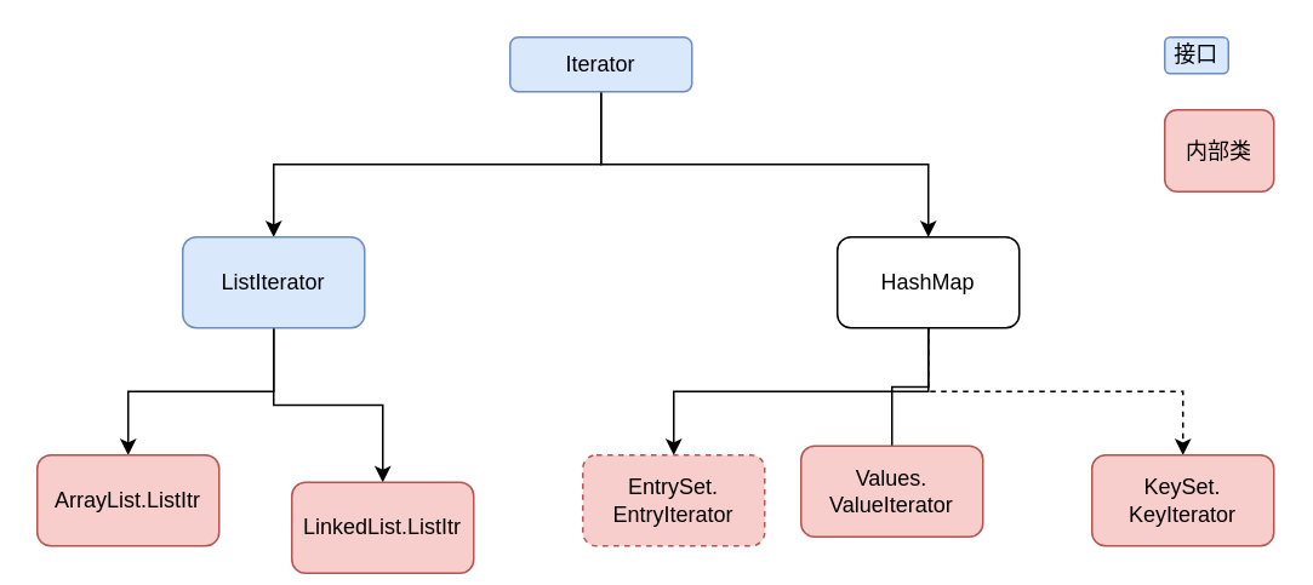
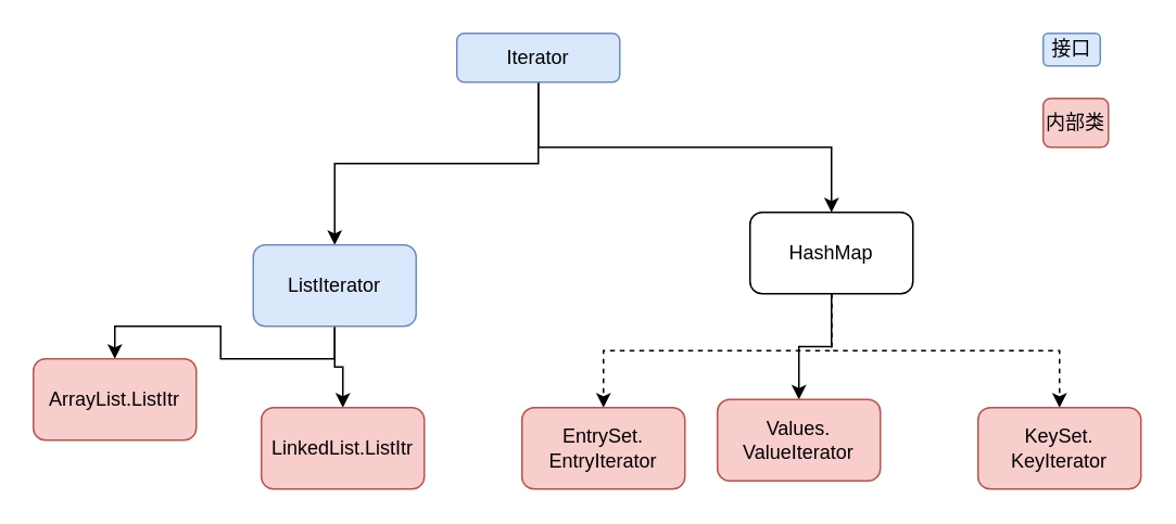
- <mxCell id="18" value="内部类" style="rounded=1;whiteSpace=wrap;html=1;fillColor=#f8cecc;strokeColor=#b85450;" vertex="1" parent="1"><mxGeometry x="640" y="60" width="60" height="45" as="geometry" /></mxCell>
+ <mxCell id="18" value="内部类" style="rounded=1;whiteSpace=wrap;html=1;fillColor=#f8cecc;strokeColor=#b85450;" vertex="1" parent="1"><mxGeometry x="640" y="60" width="40" height="30" as="geometry" /></mxCell>
- <mxCell id="7" value="ListIterator" style="rounded=1;whiteSpace=wrap;html=1;fillColor=#dae8fc;strokeColor=#6c8ebf;" vertex="1" parent="1"><mxGeometry x="100" y="130" width="100" height="50" as="geometry" /></mxCell>
+ <mxCell id="7" value="ListIterator" style="rounded=1;whiteSpace=wrap;html=1;fillColor=#dae8fc;strokeColor=#6c8ebf;" vertex="1" parent="1"><mxGeometry x="155" y="150" width="100" height="50" as="geometry" /></mxCell>
- <mxCell id="11" style="edgeStyle=orthogonalEdgeStyle;rounded=0;orthogonalLoop=1;jettySize=auto;html=1;exitX=0.5;exitY=1;exitDx=0;exitDy=0;entryX=0.5;entryY=0;entryDx=0;entryDy=0;" edge="1" parent="1" source="13" target="14"><mxGeometry relative="1" as="geometry" /></mxCell>
+ <mxCell id="11" style="edgeStyle=orthogonalEdgeStyle;rounded=0;orthogonalLoop=1;jettySize=auto;html=1;exitX=0.5;exitY=1;exitDx=0;exitDy=0;entryX=0.5;entryY=0;entryDx=0;entryDy=0;dashed=1;" edge="1" parent="1" source="13" target="14"><mxGeometry relative="1" as="geometry" /></mxCell>
- <mxCell id="10" style="edgeStyle=orthogonalEdgeStyle;rounded=0;orthogonalLoop=1;jettySize=auto;html=1;exitX=0.5;exitY=1;exitDx=0;exitDy=0;entryX=0.5;entryY=0;entryDx=0;entryDy=0;endArrow=none;" edge="1" parent="1" source="13" target="15"><mxGeometry relative="1" as="geometry" /></mxCell>
+ <mxCell id="10" style="edgeStyle=orthogonalEdgeStyle;rounded=0;orthogonalLoop=1;jettySize=auto;html=1;exitX=0.5;exitY=1;exitDx=0;exitDy=0;entryX=0.5;entryY=0;entryDx=0;entryDy=0;" edge="1" parent="1" source="13" target="15"><mxGeometry relative="1" as="geometry" /></mxCell>
- <mxCell id="8" value="ArrayList.ListItr" style="rounded=1;whiteSpace=wrap;html=1;fillColor=#f8cecc;strokeColor=#b85450;" vertex="1" parent="1"><mxGeometry x="20" y="250" width="100" height="50" as="geometry" /></mxCell>
+ <mxCell id="8" value="ArrayList.ListItr" style="rounded=1;whiteSpace=wrap;html=1;fillColor=#f8cecc;strokeColor=#b85450;" vertex="1" parent="1"><mxGeometry x="20" y="220" width="100" height="50" as="geometry" /></mxCell>
- <mxCell id="14" value="EntrySet.&lt;br&gt;EntryIterator" style="rounded=1;whiteSpace=wrap;html=1;fillColor=#f8cecc;strokeColor=#b85450;dashed=1;" vertex="1" parent="1"><mxGeometry x="320" y="250" width="100" height="50" as="geometry" /></mxCell>
+ <mxCell id="14" value="EntrySet.&lt;br&gt;EntryIterator" style="rounded=1;whiteSpace=wrap;html=1;fillColor=#f8cecc;strokeColor=#b85450;" vertex="1" parent="1"><mxGeometry x="320" y="250" width="100" height="50" as="geometry" /></mxCell>
- <mxCell id="9" value="LinkedList.ListItr" style="rounded=1;whiteSpace=wrap;html=1;fillColor=#f8cecc;strokeColor=#b85450;" vertex="1" parent="1"><mxGeometry x="160" y="265" width="100" height="50" as="geometry" /></mxCell>
+ <mxCell id="9" value="LinkedList.ListItr" style="rounded=1;whiteSpace=wrap;html=1;fillColor=#f8cecc;strokeColor=#b85450;" vertex="1" parent="1"><mxGeometry x="160" y="250" width="100" height="50" as="geometry" /></mxCell>
